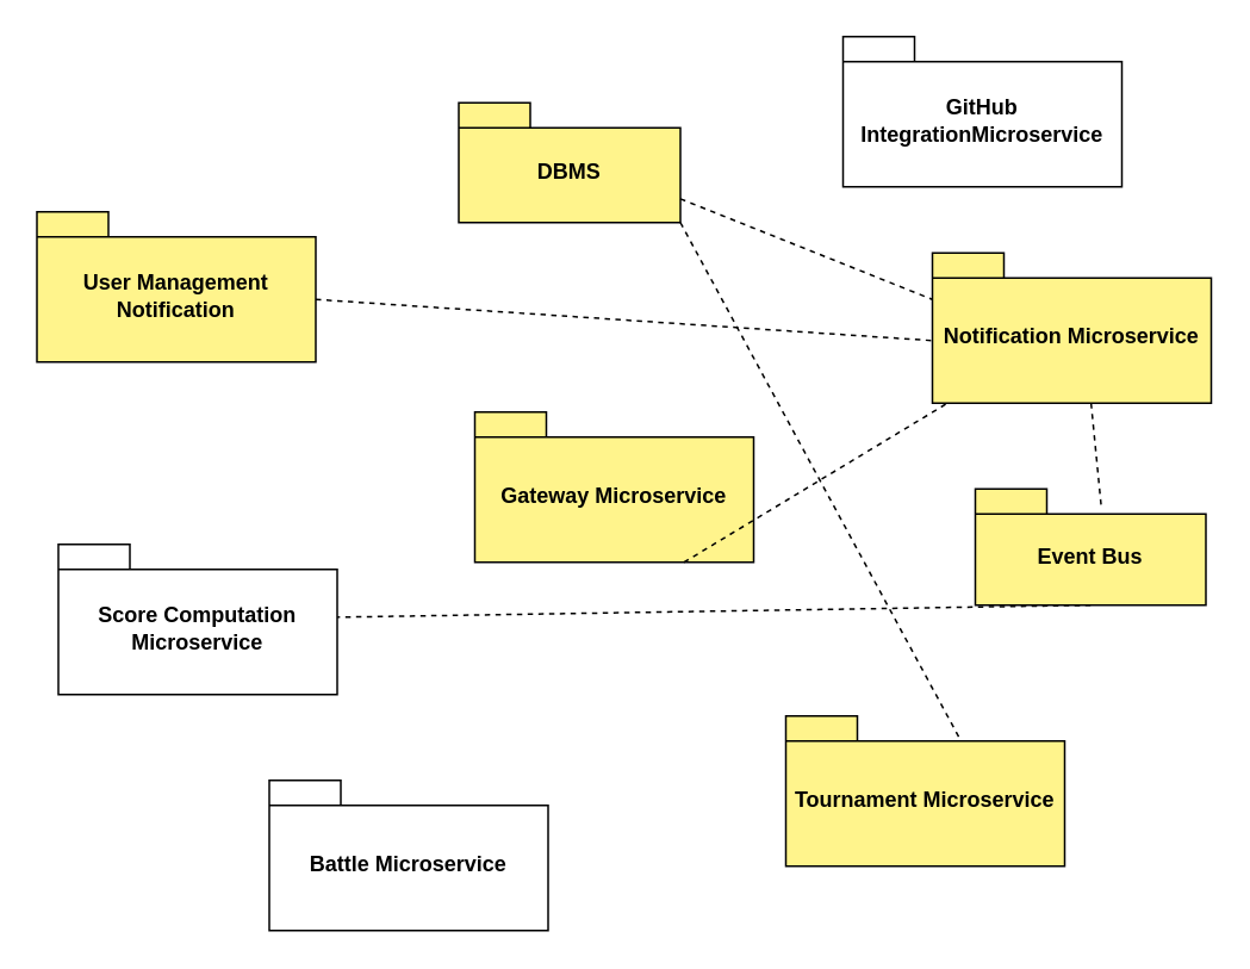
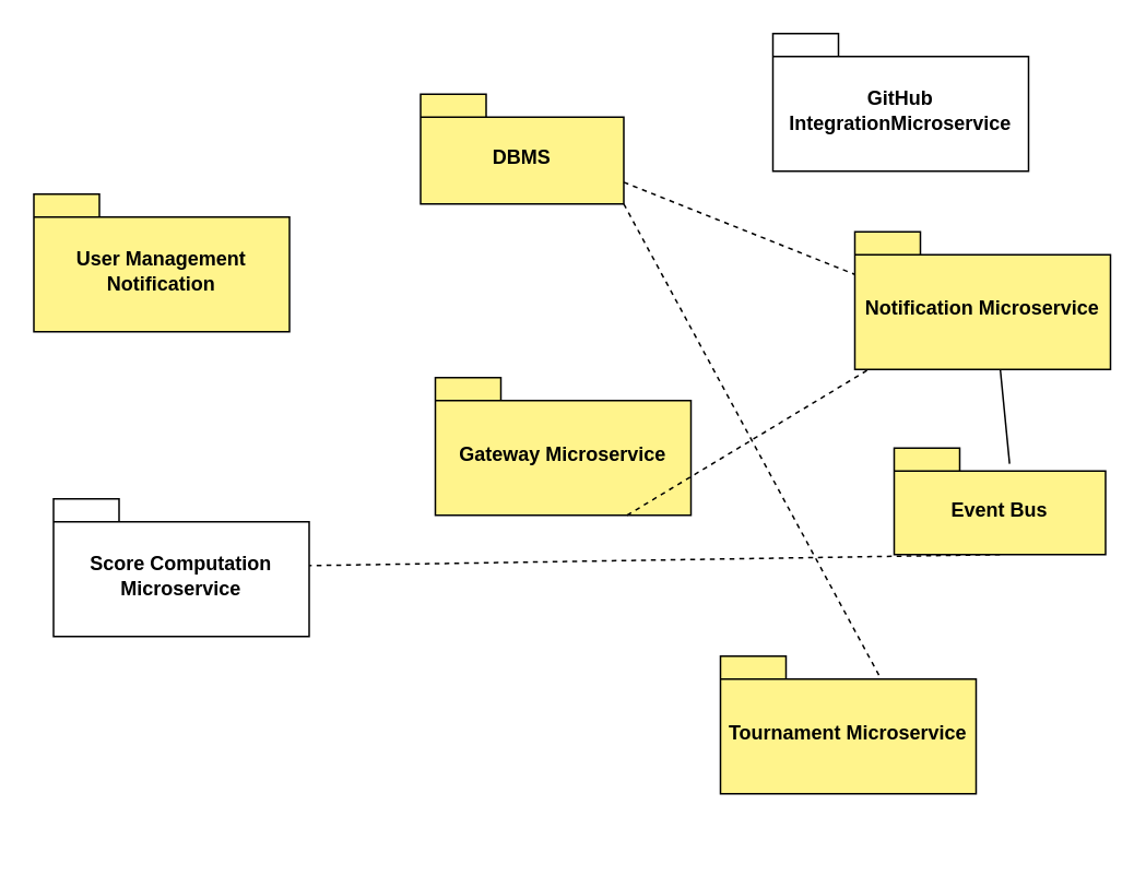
- <mxCell id="11" value="" style="endArrow=none;dashed=1;html=1;rounded=0;entryX=0;entryY=0;entryDx=0;entryDy=49;entryPerimeter=0;exitX=0;exitY=0;exitDx=156;exitDy=49;exitPerimeter=0;" edge="1" parent="1" source="3" target="8"><mxGeometry width="50" height="50" relative="1" as="geometry"><mxPoint x="311" y="309" as="sourcePoint" /><mxPoint x="361" y="259" as="targetPoint" /></mxGeometry></mxCell>
- <mxCell id="13" value="" style="endArrow=none;dashed=1;html=1;rounded=0;entryX=0.546;entryY=0.148;entryDx=0;entryDy=0;entryPerimeter=0;exitX=0.569;exitY=1;exitDx=0;exitDy=0;exitPerimeter=0;" edge="1" parent="1" source="8" target="10"><mxGeometry width="50" height="50" relative="1" as="geometry"><mxPoint x="386" y="202.25" as="sourcePoint" /><mxPoint x="527" y="258.25" as="targetPoint" /></mxGeometry></mxCell>
+ <mxCell id="13" value="" style="endArrow=none;dashed=0;html=1;rounded=0;entryX=0.546;entryY=0.148;entryDx=0;entryDy=0;entryPerimeter=0;exitX=0.569;exitY=1;exitDx=0;exitDy=0;exitPerimeter=0;" edge="1" parent="1" source="8" target="10"><mxGeometry width="50" height="50" relative="1" as="geometry"><mxPoint x="386" y="202.25" as="sourcePoint" /><mxPoint x="527" y="258.25" as="targetPoint" /></mxGeometry></mxCell>
- <mxCell id="7" value="Battle Microservice" style="shape=folder;fontStyle=1;spacingTop=10;tabWidth=40;tabHeight=14;tabPosition=left;html=1;whiteSpace=wrap;fillColor=#FFFFFF;" parent="1" vertex="1"><mxGeometry x="150" y="436" width="156" height="84" as="geometry" /></mxCell>
